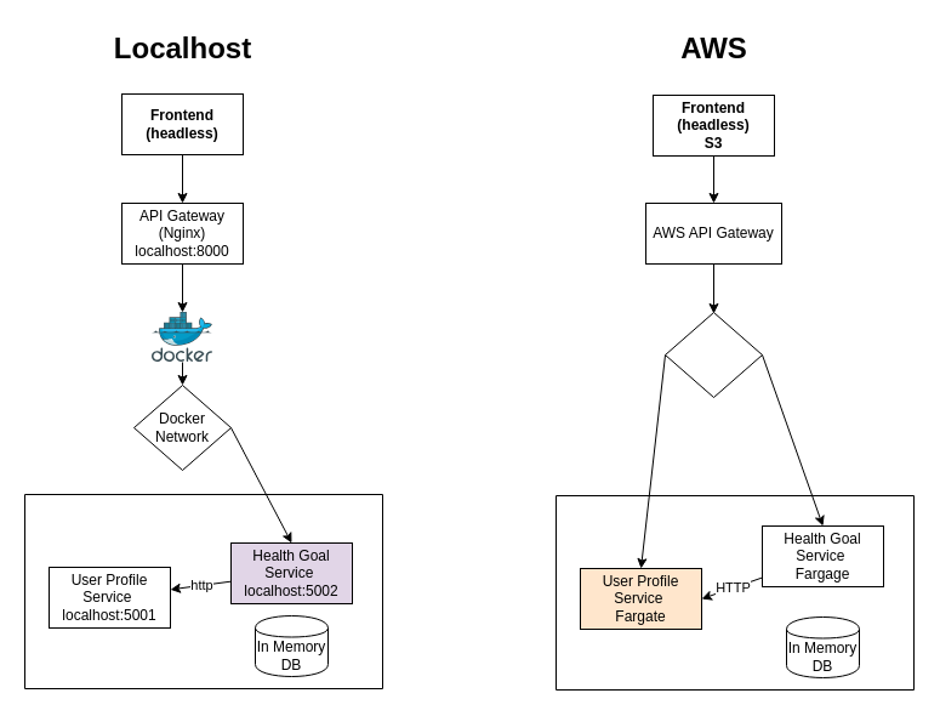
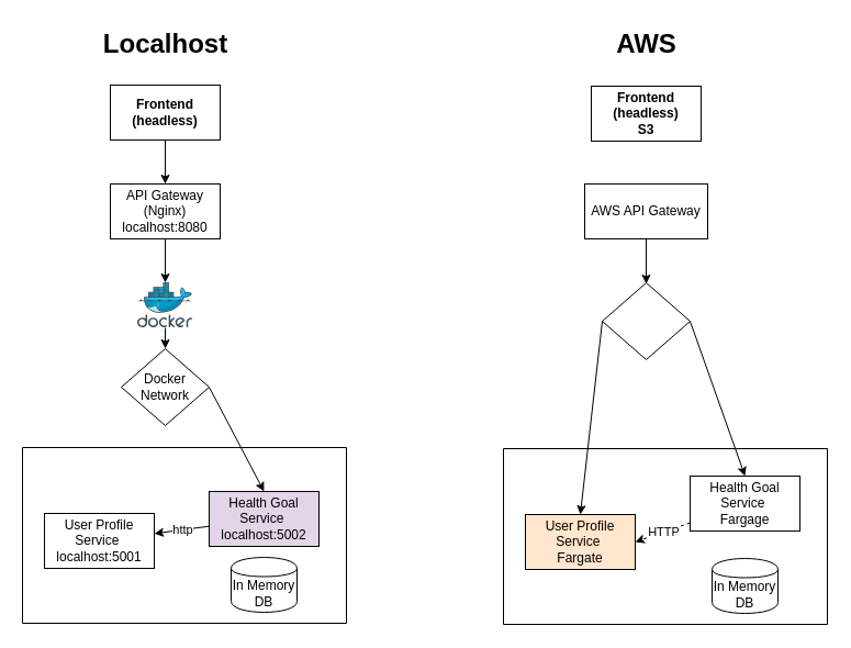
- <mxCell id="16" value="" style="edgeStyle=none;html=1;" parent="1" source="17" target="19" edge="1"><mxGeometry relative="1" as="geometry" /></mxCell>
- <mxCell id="5" value="API Gateway (Nginx)&lt;div&gt;localhost:8000&lt;br&gt;&lt;/div&gt;" style="html=1;dashed=0;whiteSpace=wrap;" parent="1" vertex="1"><mxGeometry x="100" y="167" width="100" height="50" as="geometry" /></mxCell>
+ <mxCell id="5" value="API Gateway (Nginx)&lt;div&gt;localhost:8080&lt;br&gt;&lt;/div&gt;" style="html=1;dashed=0;whiteSpace=wrap;" parent="1" vertex="1"><mxGeometry x="100" y="167" width="100" height="50" as="geometry" /></mxCell>
- <mxCell id="22" style="edgeStyle=none;html=1;entryX=1;entryY=0.5;entryDx=0;entryDy=0;" edge="1" parent="20" source="24" target="21"><mxGeometry relative="1" as="geometry" /></mxCell>
+ <mxCell id="22" style="edgeStyle=none;html=1;entryX=1;entryY=0.5;entryDx=0;entryDy=0;dashed=1;" edge="1" parent="20" source="24" target="21"><mxGeometry relative="1" as="geometry" /></mxCell>
